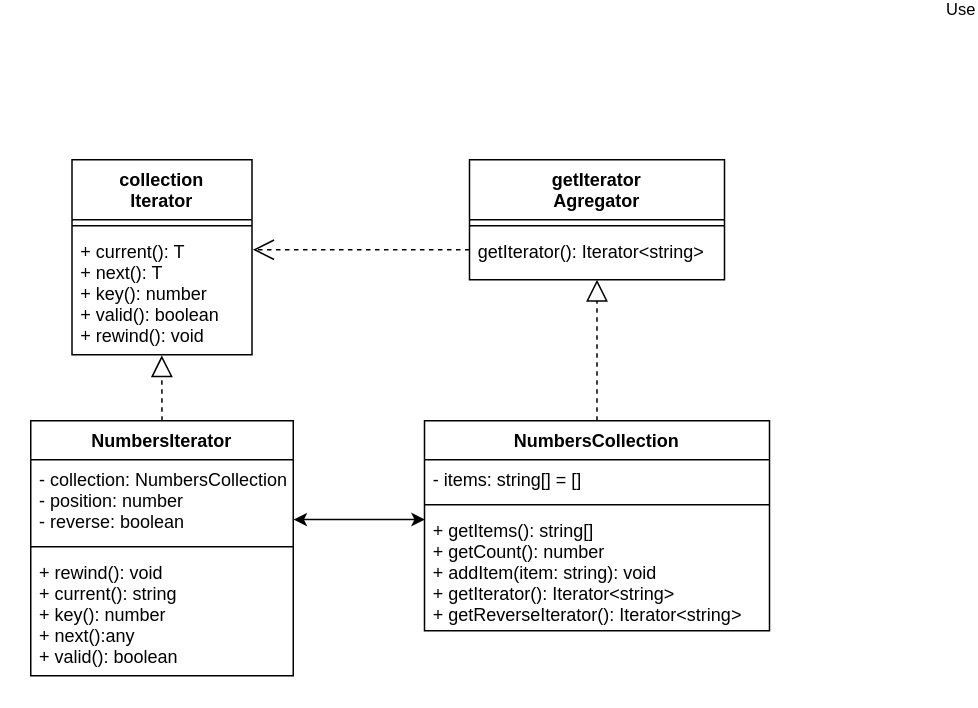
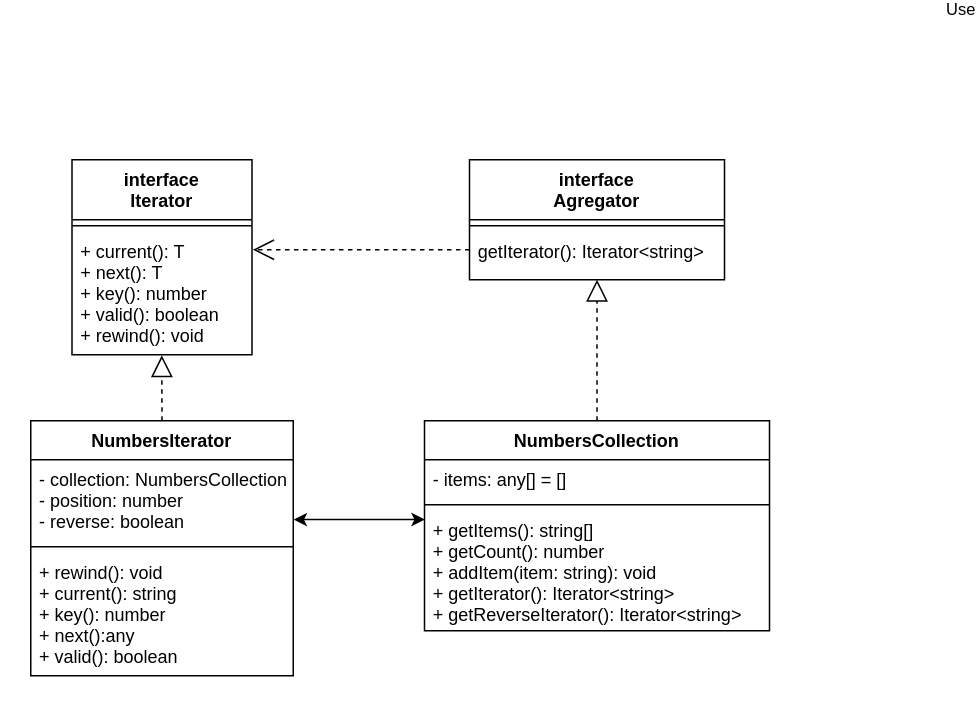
- <mxCell id="2" value="collection&#10;Iterator" style="swimlane;fontStyle=1;align=center;verticalAlign=top;childLayout=stackLayout;horizontal=1;startSize=40;horizontalStack=0;resizeParent=1;resizeParentMax=0;resizeLast=0;collapsible=1;marginBottom=0;" vertex="1" parent="1"><mxGeometry x="47.5" y="20" width="120" height="130" as="geometry" /></mxCell>
+ <mxCell id="2" value="interface&#10;Iterator" style="swimlane;fontStyle=1;align=center;verticalAlign=top;childLayout=stackLayout;horizontal=1;startSize=40;horizontalStack=0;resizeParent=1;resizeParentMax=0;resizeLast=0;collapsible=1;marginBottom=0;" vertex="1" parent="1"><mxGeometry x="47.5" y="20" width="120" height="130" as="geometry" /></mxCell>
- <mxCell id="5" value="getIterator&#10;Agregator" style="swimlane;fontStyle=1;align=center;verticalAlign=top;childLayout=stackLayout;horizontal=1;startSize=40;horizontalStack=0;resizeParent=1;resizeParentMax=0;resizeLast=0;collapsible=1;marginBottom=0;" vertex="1" parent="1"><mxGeometry x="312.5" y="20" width="170" height="80" as="geometry" /></mxCell>
+ <mxCell id="5" value="interface&#10;Agregator" style="swimlane;fontStyle=1;align=center;verticalAlign=top;childLayout=stackLayout;horizontal=1;startSize=40;horizontalStack=0;resizeParent=1;resizeParentMax=0;resizeLast=0;collapsible=1;marginBottom=0;" vertex="1" parent="1"><mxGeometry x="312.5" y="20" width="170" height="80" as="geometry" /></mxCell>
- <mxCell id="13" value="- items: string[] = []" style="text;strokeColor=none;fillColor=none;align=left;verticalAlign=top;spacingLeft=4;spacingRight=4;overflow=hidden;rotatable=0;points=[[0,0.5],[1,0.5]];portConstraint=eastwest;" vertex="1" parent="12"><mxGeometry y="26" width="230" height="26" as="geometry" /></mxCell>
+ <mxCell id="13" value="- items: any[] = []" style="text;strokeColor=none;fillColor=none;align=left;verticalAlign=top;spacingLeft=4;spacingRight=4;overflow=hidden;rotatable=0;points=[[0,0.5],[1,0.5]];portConstraint=eastwest;" vertex="1" parent="12"><mxGeometry y="26" width="230" height="26" as="geometry" /></mxCell>
